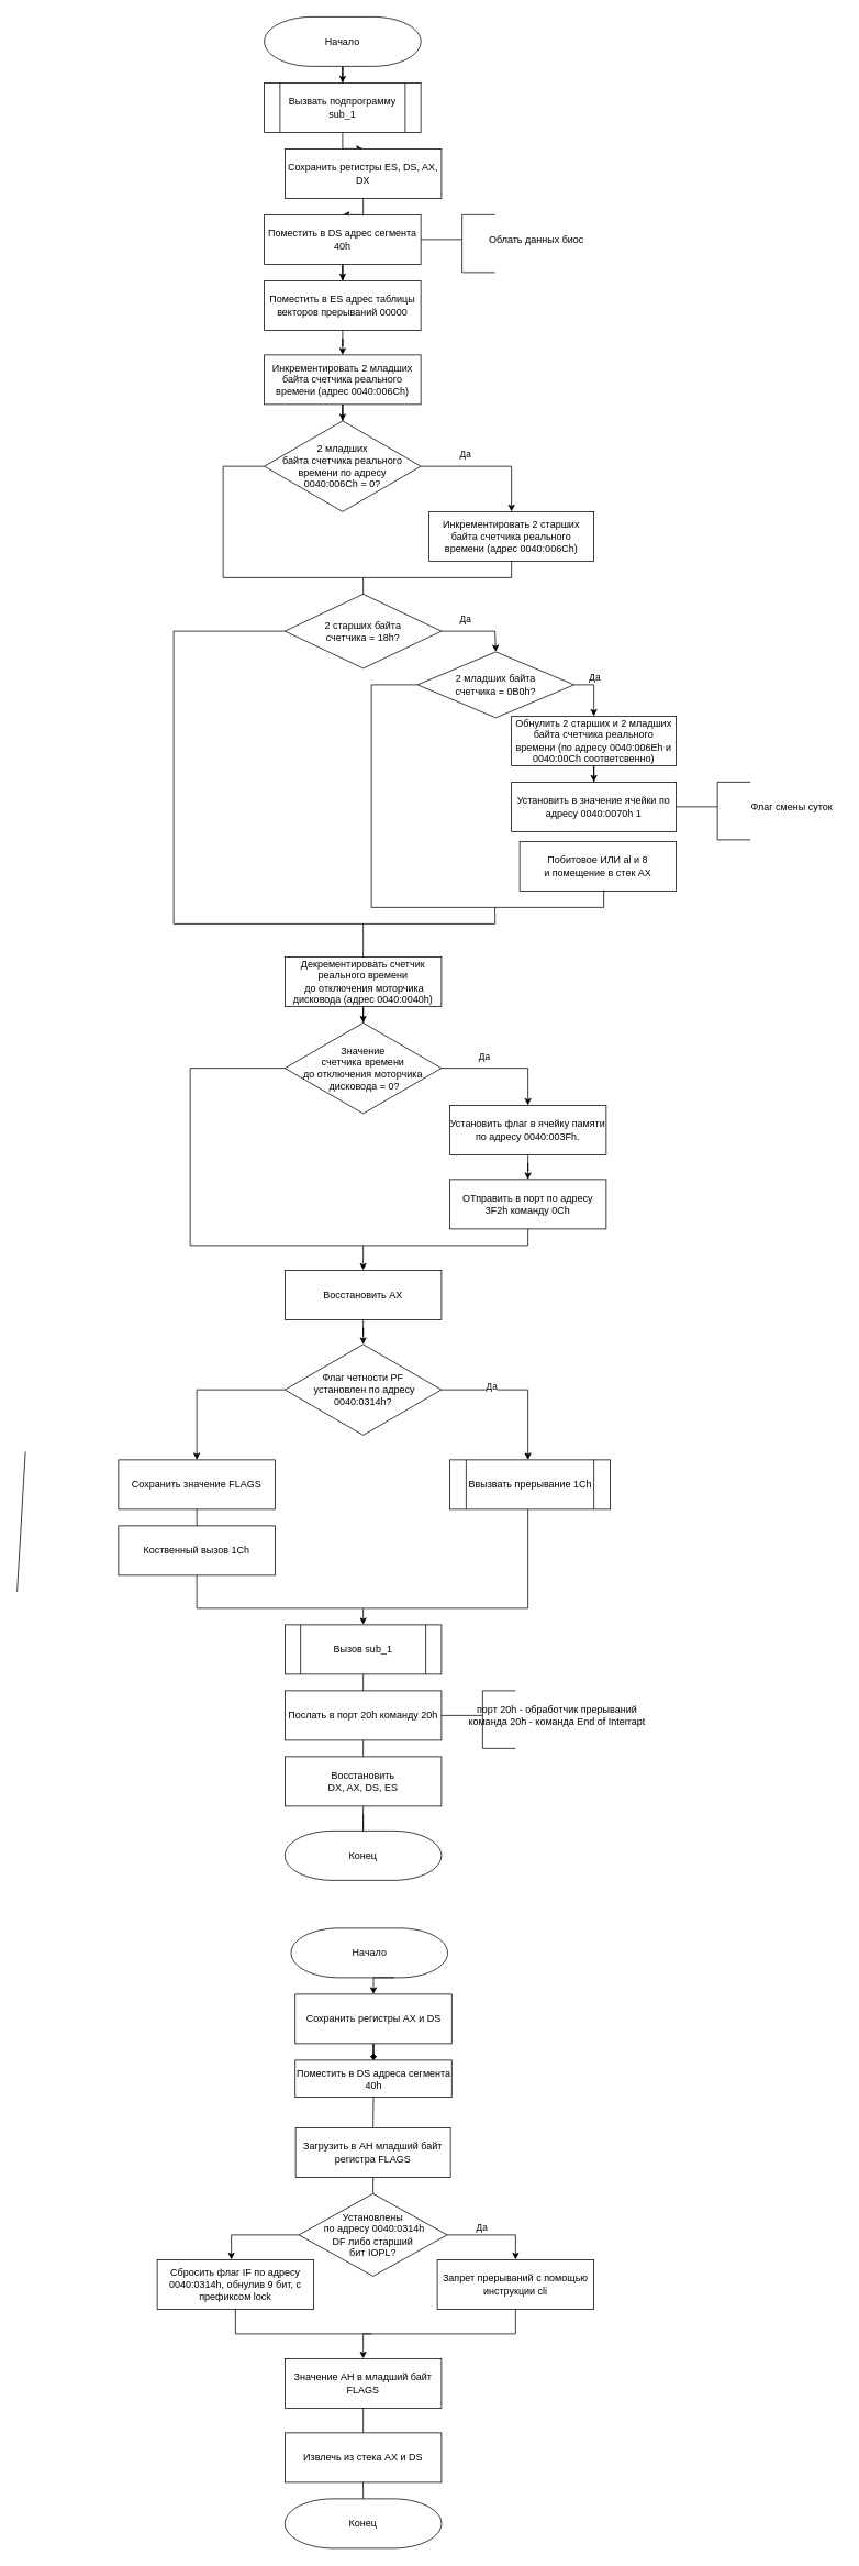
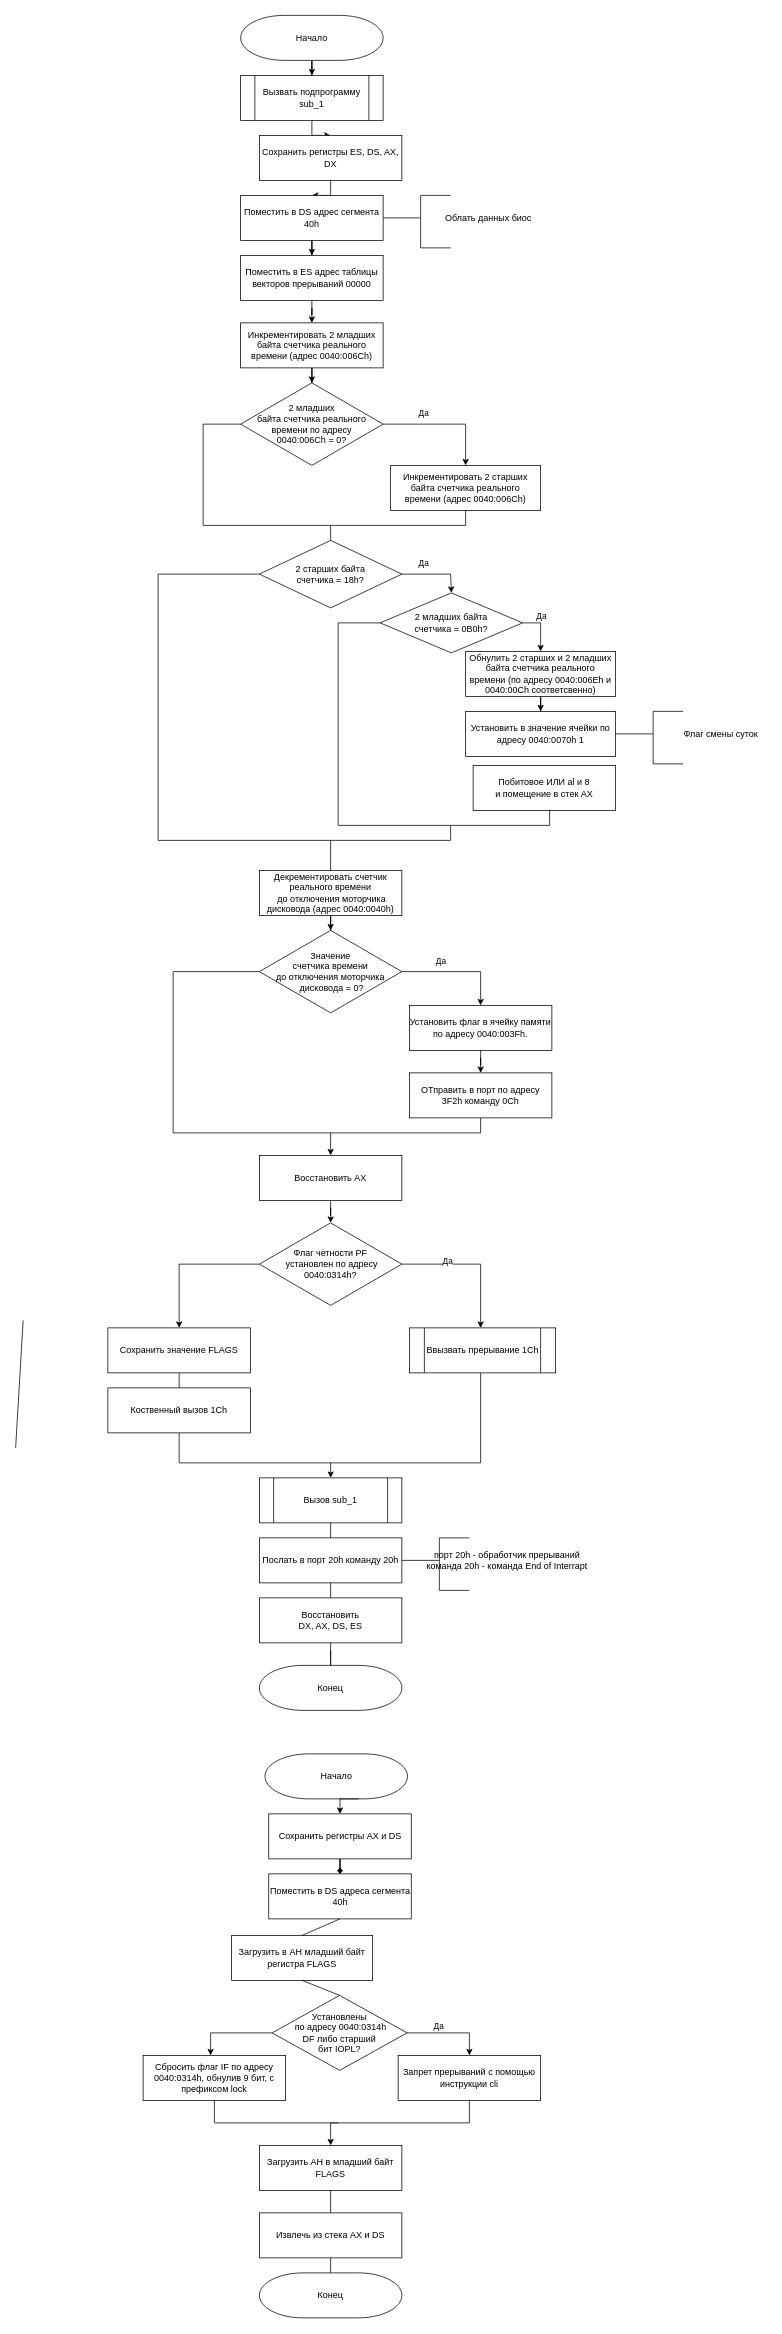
- <mxCell id="61" value="Поместить в DS адреса сегмента 40h" style="rounded=0;whiteSpace=wrap;html=1;" parent="1" vertex="1"><mxGeometry x="357.5" y="2498" width="190" height="45" as="geometry" /></mxCell>
+ <mxCell id="61" value="Поместить в DS адреса сегмента 40h" style="rounded=0;whiteSpace=wrap;html=1;" parent="1" vertex="1"><mxGeometry x="357.5" y="2498" width="190" height="60" as="geometry" /></mxCell>
- <mxCell id="90" value="Загрузить в AH младший байт регистра FLAGS" style="rounded=0;whiteSpace=wrap;html=1;" vertex="1" parent="1"><mxGeometry x="358" y="2580" width="188" height="60" as="geometry" /></mxCell>
+ <mxCell id="90" value="Загрузить в AH младший байт регистра FLAGS" style="rounded=0;whiteSpace=wrap;html=1;" vertex="1" parent="1"><mxGeometry x="308" y="2580" width="188" height="60" as="geometry" /></mxCell>
- <mxCell id="68" value="Значение AH в младший байт FLAGS" style="rounded=0;whiteSpace=wrap;html=1;" parent="1" vertex="1"><mxGeometry x="345" y="2860" width="190" height="60" as="geometry" /></mxCell>
+ <mxCell id="68" value="Загрузить AH в младший байт FLAGS" style="rounded=0;whiteSpace=wrap;html=1;" parent="1" vertex="1"><mxGeometry x="345" y="2860" width="190" height="60" as="geometry" /></mxCell>
